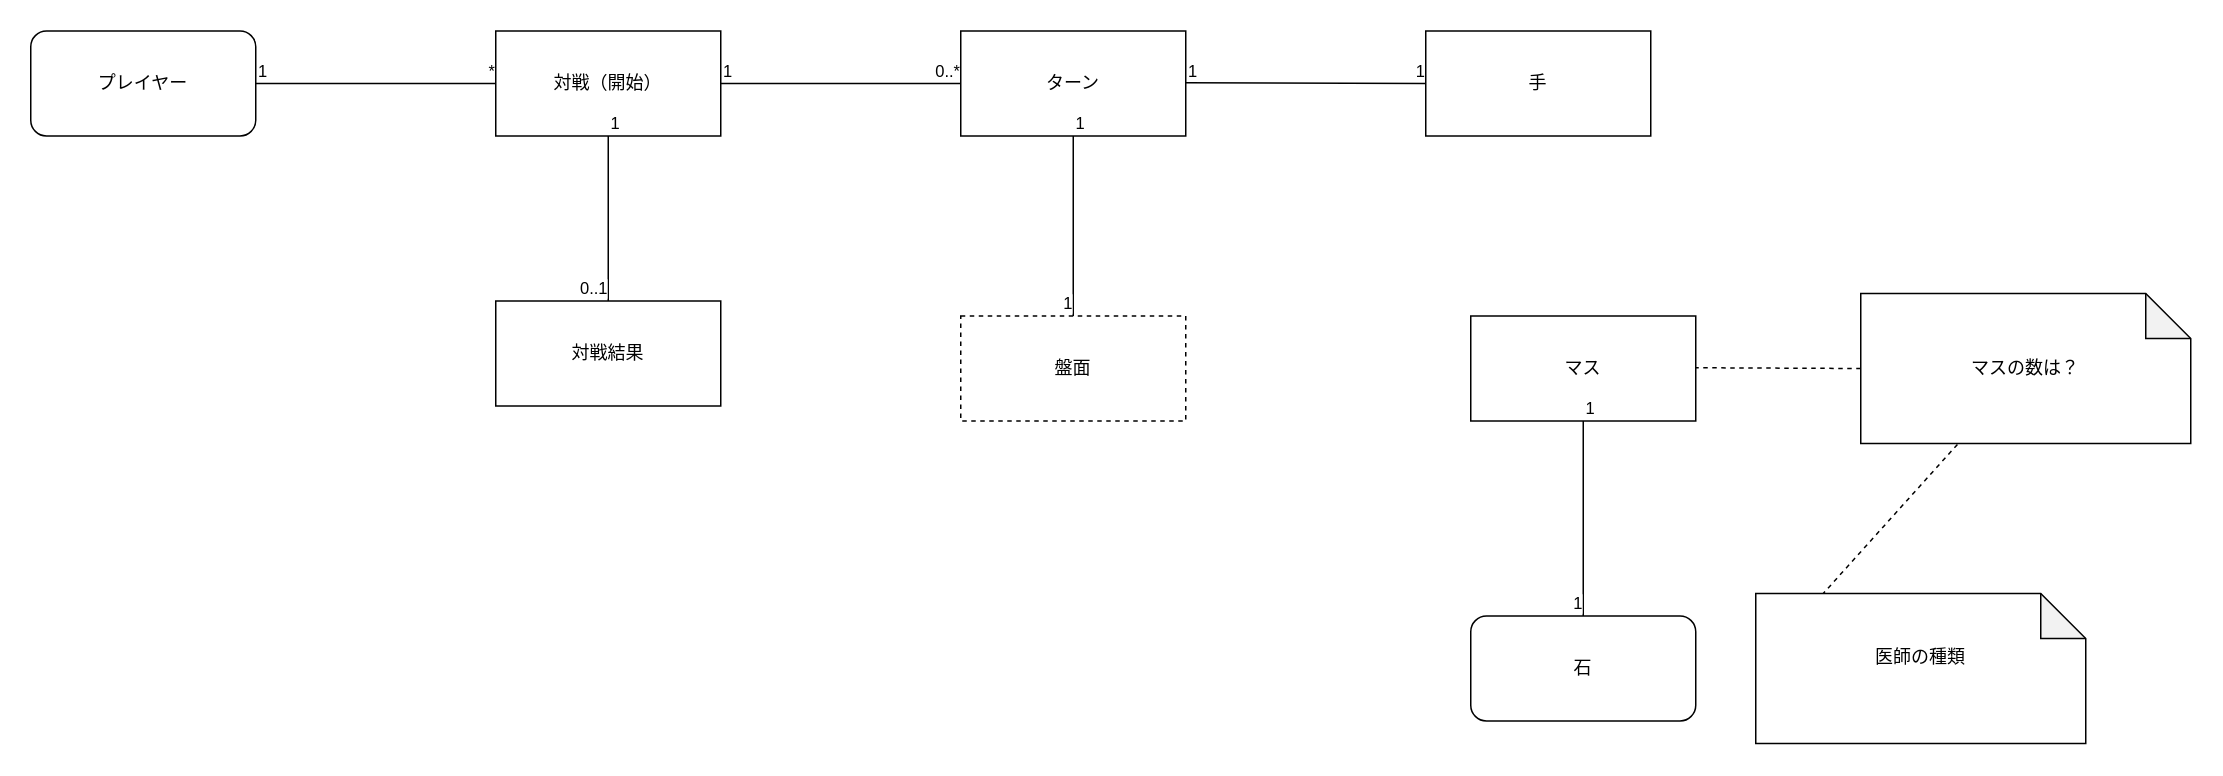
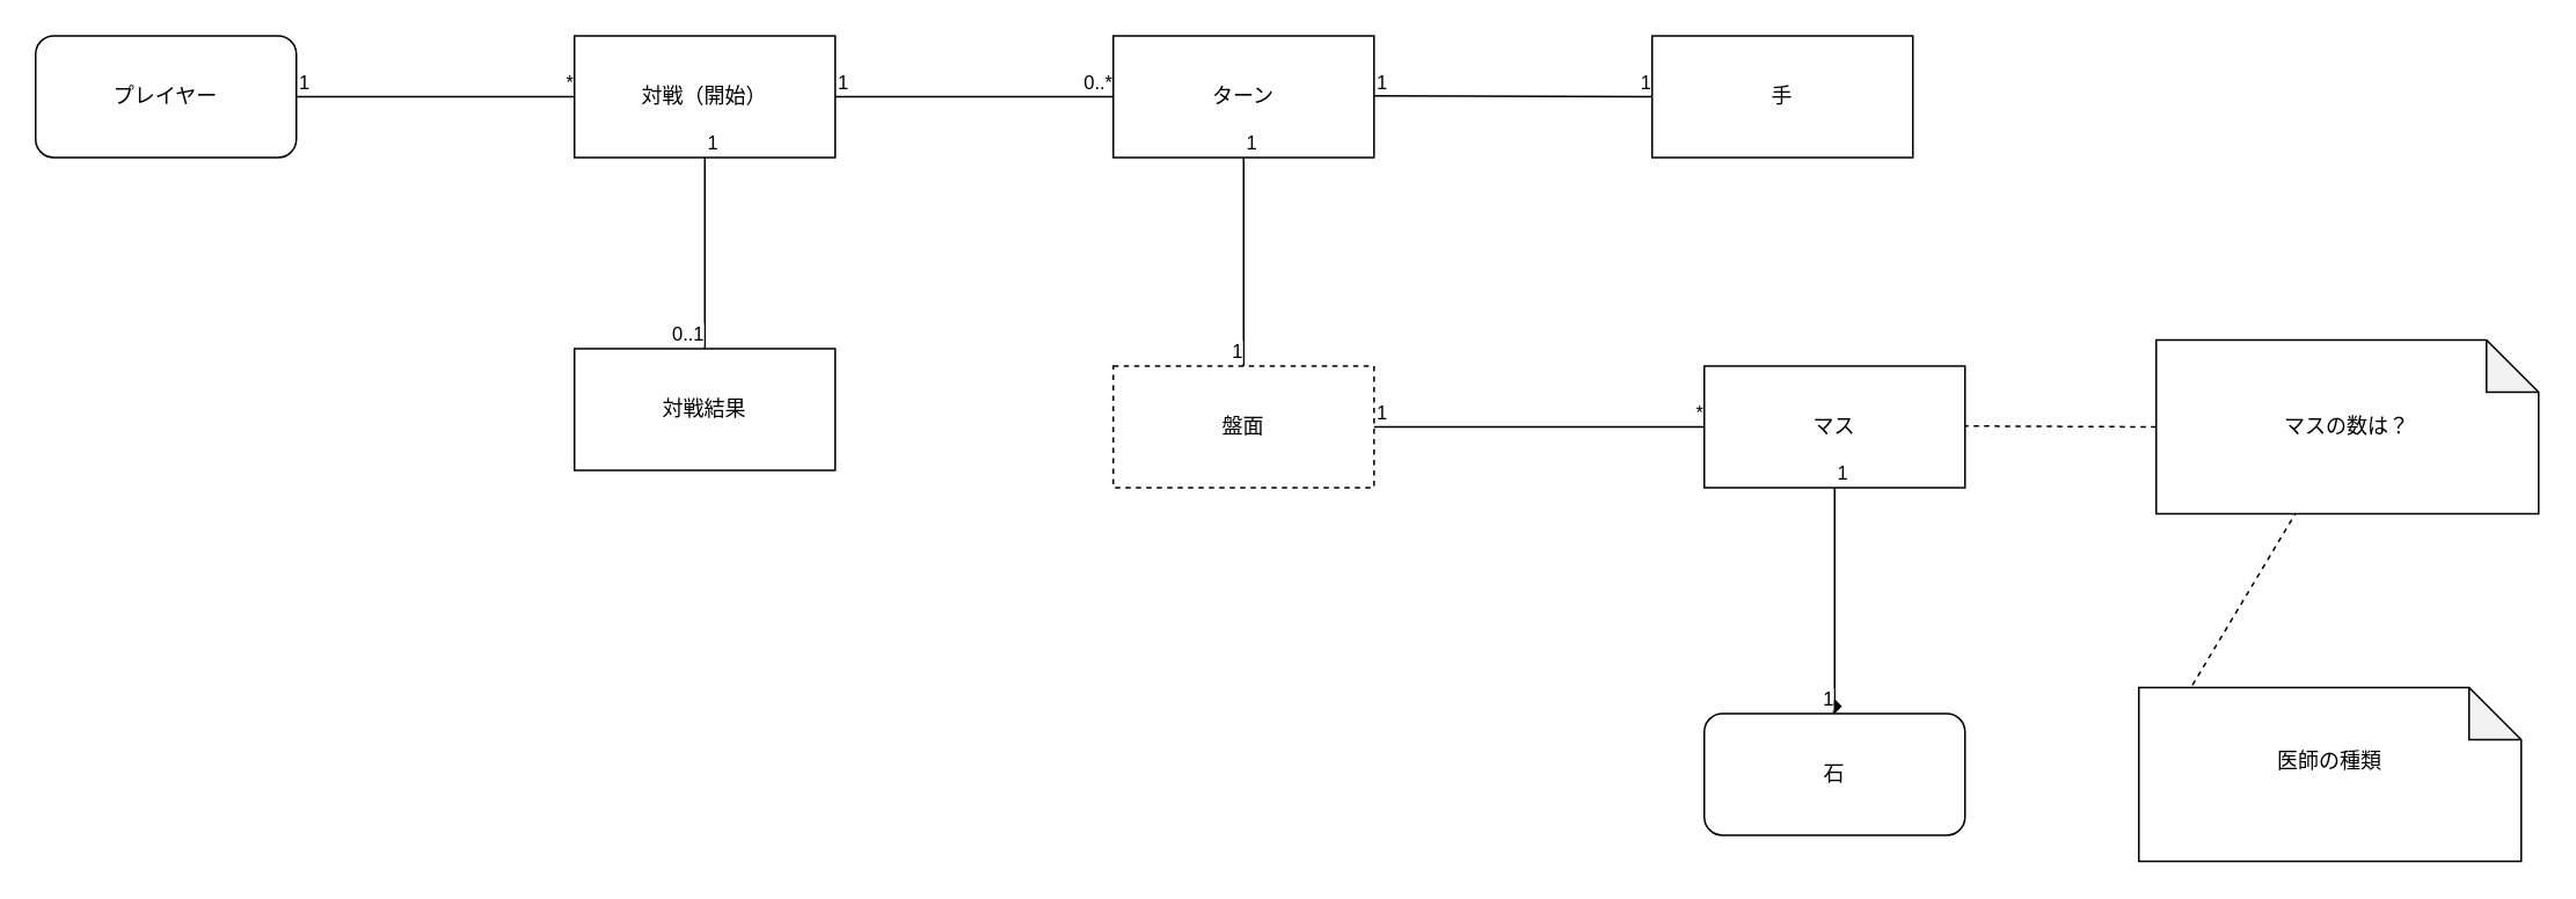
+ <mxCell id="27" value="" style="endArrow=none;html=1;edgeStyle=orthogonalEdgeStyle;entryX=0;entryY=0.5;entryDx=0;entryDy=0;exitX=1;exitY=0.5;exitDx=0;exitDy=0;" parent="1" source="3" target="4" edge="1"><mxGeometry relative="1" as="geometry"><mxPoint x="725" y="100" as="sourcePoint" /><mxPoint x="725" y="220" as="targetPoint" /></mxGeometry></mxCell>
+ <mxCell id="28" value="1" style="edgeLabel;resizable=0;html=1;align=left;verticalAlign=bottom;" parent="27" connectable="0" vertex="1"><mxGeometry x="-1" relative="1" as="geometry" /></mxCell>
+ <mxCell id="29" value="*" style="edgeLabel;resizable=0;html=1;align=right;verticalAlign=bottom;" parent="27" connectable="0" vertex="1"><mxGeometry x="1" relative="1" as="geometry" /></mxCell>
- <mxCell id="30" value="" style="endArrow=none;html=1;edgeStyle=orthogonalEdgeStyle;entryX=0.5;entryY=0;entryDx=0;entryDy=0;exitX=0.5;exitY=1;exitDx=0;exitDy=0;" parent="1" source="4" target="26" edge="1"><mxGeometry relative="1" as="geometry"><mxPoint x="780" y="340" as="sourcePoint" /><mxPoint x="970" y="340" as="targetPoint" /></mxGeometry></mxCell>
+ <mxCell id="30" value="" style="endArrow=diamond;html=1;edgeStyle=orthogonalEdgeStyle;entryX=0.5;entryY=0;entryDx=0;entryDy=0;exitX=0.5;exitY=1;exitDx=0;exitDy=0;" parent="1" source="4" target="26" edge="1"><mxGeometry relative="1" as="geometry"><mxPoint x="780" y="340" as="sourcePoint" /><mxPoint x="970" y="340" as="targetPoint" /></mxGeometry></mxCell>
- <mxCell id="7" value="医師の種類&lt;div&gt;&lt;br&gt;&lt;/div&gt;" style="shape=note;whiteSpace=wrap;html=1;backgroundOutline=1;darkOpacity=0.05;" parent="1" vertex="1"><mxGeometry x="1170" y="395" width="220" height="100" as="geometry" /></mxCell>
+ <mxCell id="7" value="医師の種類&lt;div&gt;&lt;br&gt;&lt;/div&gt;" style="shape=note;whiteSpace=wrap;html=1;backgroundOutline=1;darkOpacity=0.05;" parent="1" vertex="1"><mxGeometry x="1230" y="395" width="220" height="100" as="geometry" /></mxCell>
